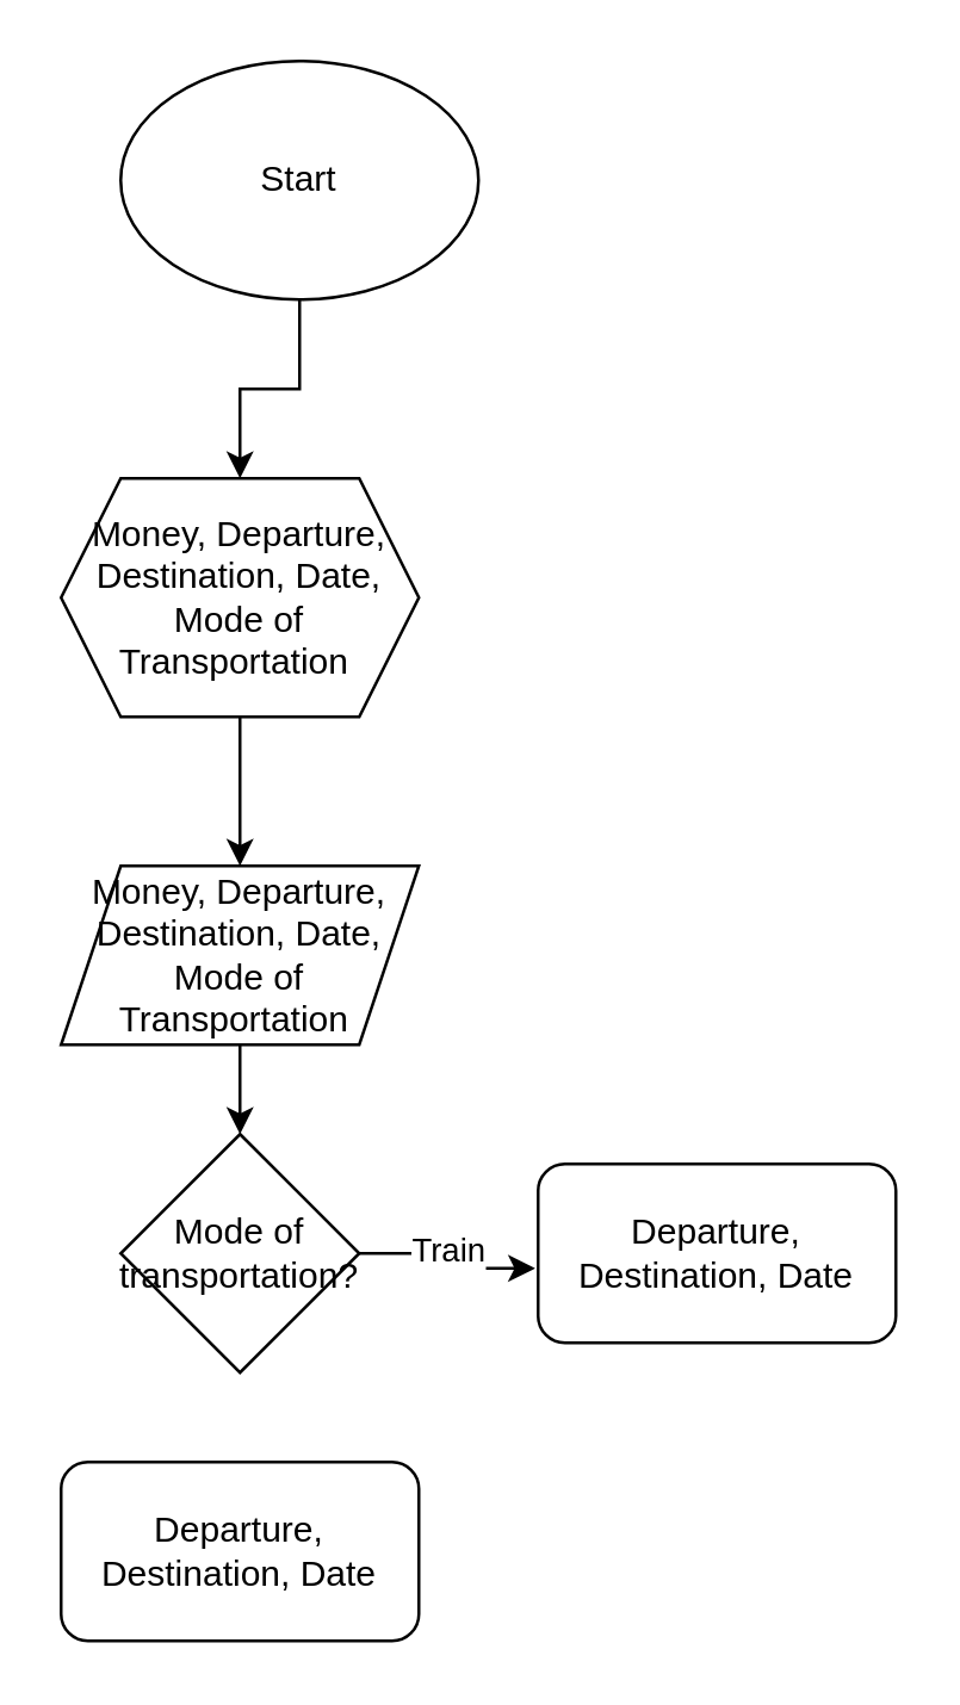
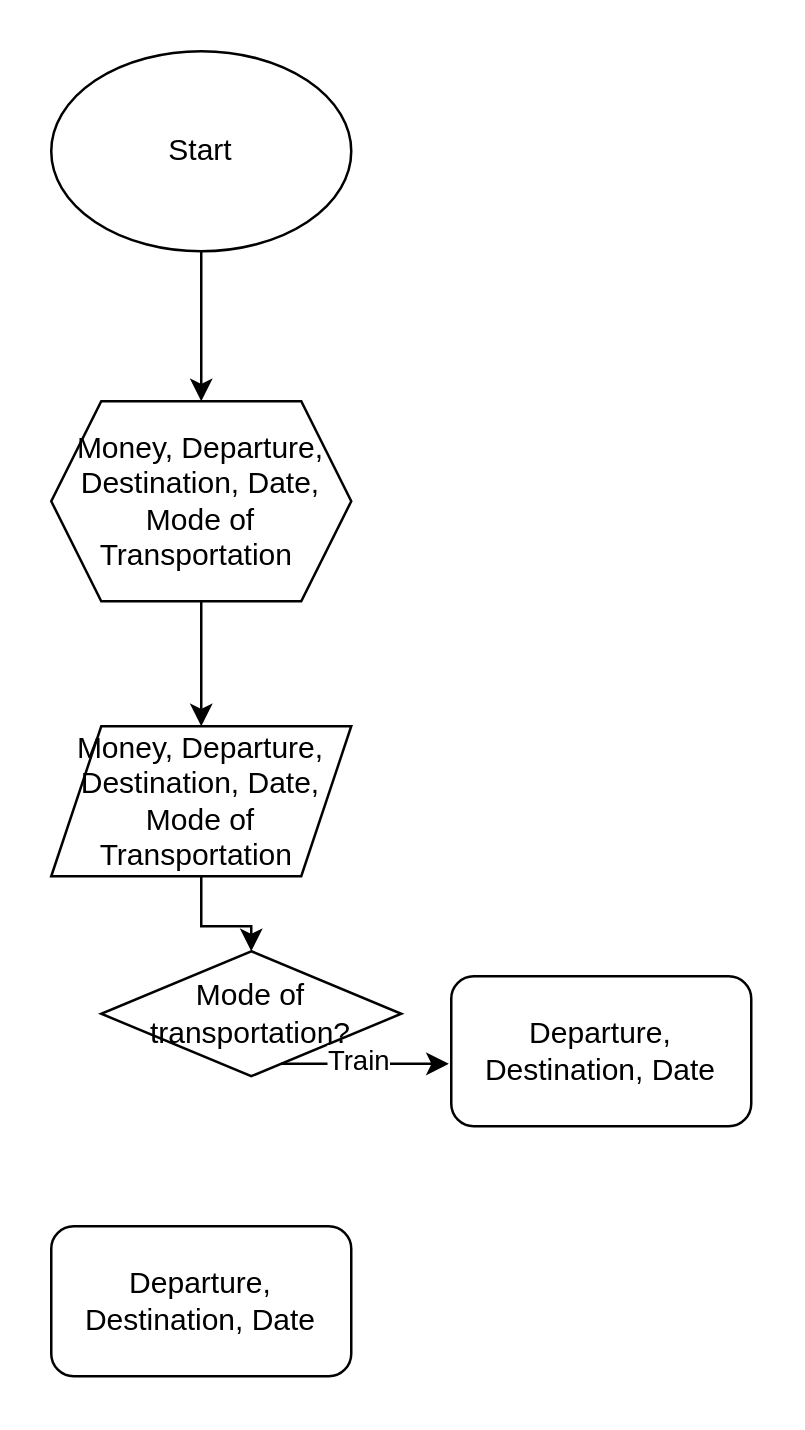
- <mxCell id="3" value="Start" style="ellipse;whiteSpace=wrap;html=1;" vertex="1" parent="1"><mxGeometry x="40" y="20" width="120" height="80" as="geometry" /></mxCell>
+ <mxCell id="3" value="Start" style="ellipse;whiteSpace=wrap;html=1;" vertex="1" parent="1"><mxGeometry x="20" y="20" width="120" height="80" as="geometry" /></mxCell>
- <mxCell id="8" value="Mode of transportation?" style="rhombus;whiteSpace=wrap;html=1;" vertex="1" parent="1"><mxGeometry x="40" y="380" width="80" height="80" as="geometry" /></mxCell>
+ <mxCell id="8" value="Mode of transportation?" style="rhombus;whiteSpace=wrap;html=1;" vertex="1" parent="1"><mxGeometry x="40" y="380" width="120" height="50" as="geometry" /></mxCell>
